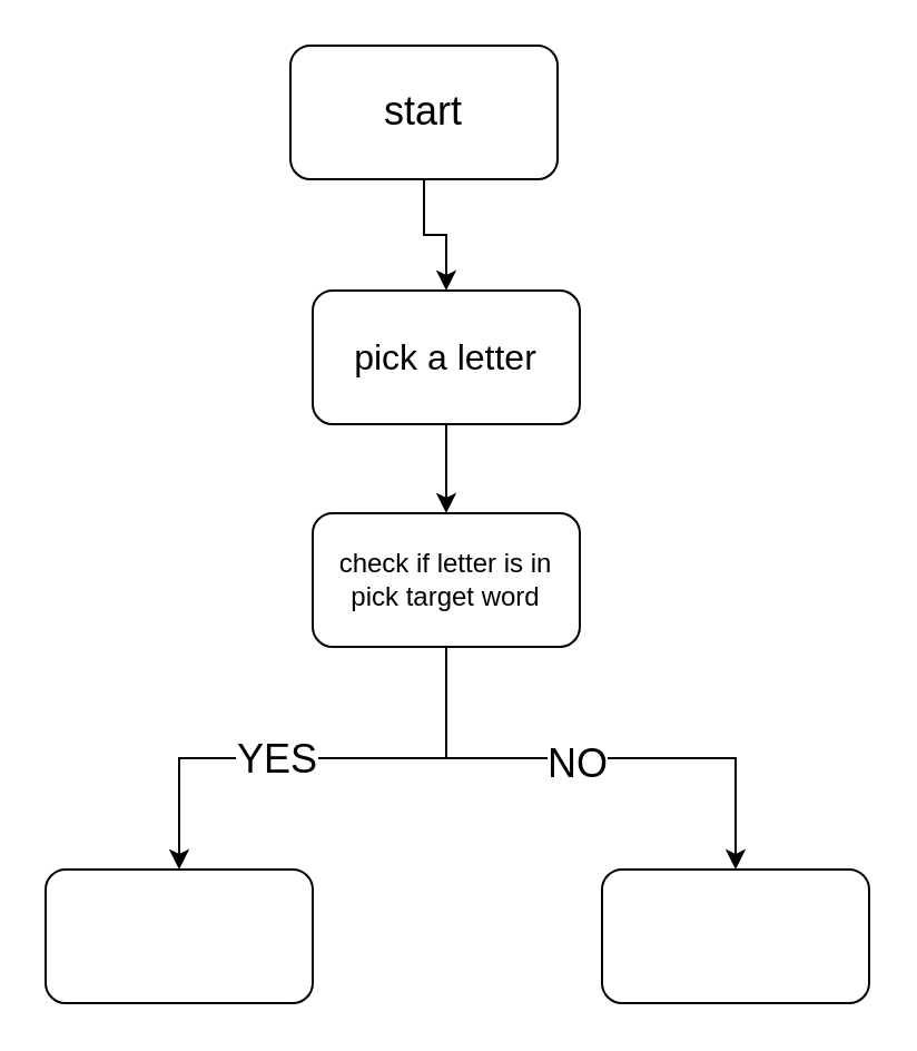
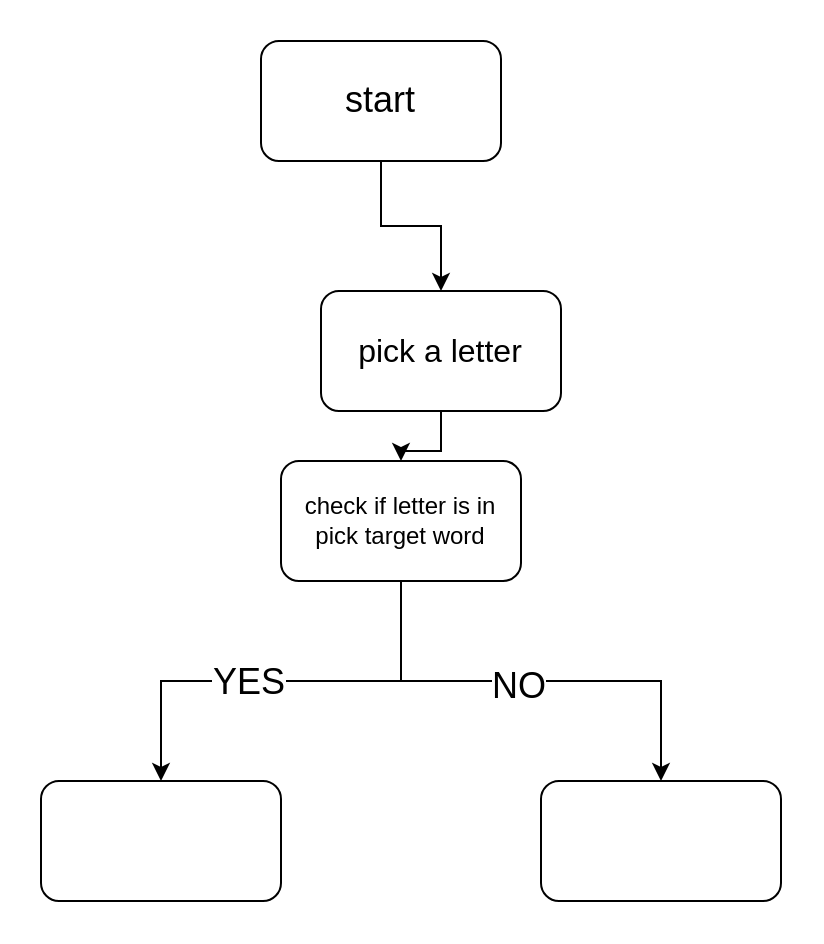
- <mxCell id="5" value="&lt;font size=&quot;3&quot;&gt;pick a letter&lt;/font&gt;" style="rounded=1;whiteSpace=wrap;html=1;" vertex="1" parent="1"><mxGeometry x="140" y="130" width="120" height="60" as="geometry" /></mxCell>
+ <mxCell id="5" value="&lt;font size=&quot;3&quot;&gt;pick a letter&lt;/font&gt;" style="rounded=1;whiteSpace=wrap;html=1;" vertex="1" parent="1"><mxGeometry x="160" y="145" width="120" height="60" as="geometry" /></mxCell>
